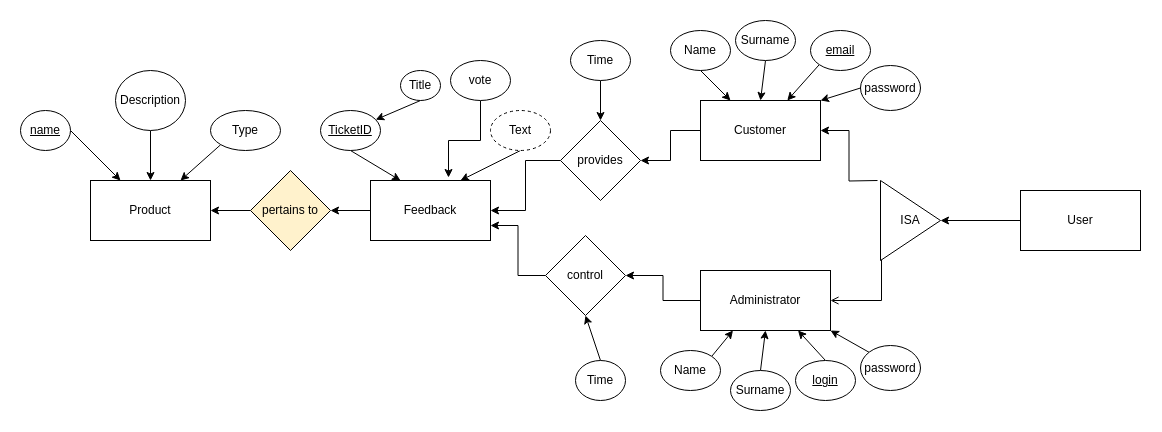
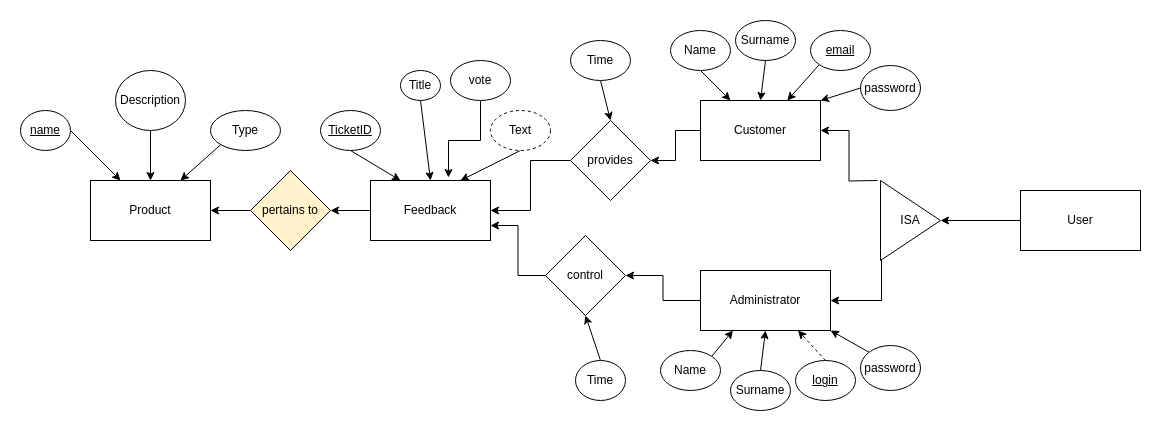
- <mxCell id="28" style="edgeStyle=none;rounded=0;orthogonalLoop=1;jettySize=auto;html=1;exitX=0.5;exitY=1;exitDx=0;exitDy=0;" parent="1" source="29" target="27" edge="1"><mxGeometry relative="1" as="geometry" /></mxCell>
+ <mxCell id="28" style="edgeStyle=none;rounded=0;orthogonalLoop=1;jettySize=auto;html=1;exitX=0.5;exitY=1;exitDx=0;exitDy=0;entryX=0.5;entryY=0;entryDx=0;entryDy=0;" parent="1" source="29" target="12" edge="1"><mxGeometry relative="1" as="geometry" /></mxCell>
- <mxCell id="14" value="provides" style="rhombus;whiteSpace=wrap;html=1;" parent="1" vertex="1"><mxGeometry x="560" y="120" width="80" height="80" as="geometry" /></mxCell>
+ <mxCell id="14" value="provides" style="rhombus;whiteSpace=wrap;html=1;" parent="1" vertex="1"><mxGeometry x="570" y="120" width="80" height="80" as="geometry" /></mxCell>
- <mxCell id="7" style="edgeStyle=orthogonalEdgeStyle;rounded=0;orthogonalLoop=1;jettySize=auto;html=1;exitX=0.017;exitY=0.988;exitDx=0;exitDy=0;entryX=1;entryY=0.5;entryDx=0;entryDy=0;exitPerimeter=0;endArrow=open;" parent="1" source="8" target="3" edge="1"><mxGeometry relative="1" as="geometry" /></mxCell>
+ <mxCell id="7" style="edgeStyle=orthogonalEdgeStyle;rounded=0;orthogonalLoop=1;jettySize=auto;html=1;exitX=0.017;exitY=0.988;exitDx=0;exitDy=0;entryX=1;entryY=0.5;entryDx=0;entryDy=0;exitPerimeter=0;" parent="1" source="8" target="3" edge="1"><mxGeometry relative="1" as="geometry" /></mxCell>
- <mxCell id="48" style="edgeStyle=none;rounded=0;orthogonalLoop=1;jettySize=auto;html=1;exitX=0.5;exitY=0;exitDx=0;exitDy=0;entryX=0.75;entryY=1;entryDx=0;entryDy=0;" parent="1" source="49" target="3" edge="1"><mxGeometry relative="1" as="geometry" /></mxCell>
+ <mxCell id="48" style="edgeStyle=none;rounded=0;orthogonalLoop=1;jettySize=auto;html=1;exitX=0.5;exitY=0;exitDx=0;exitDy=0;entryX=0.75;entryY=1;entryDx=0;entryDy=0;dashed=1;" parent="1" source="49" target="3" edge="1"><mxGeometry relative="1" as="geometry" /></mxCell>
